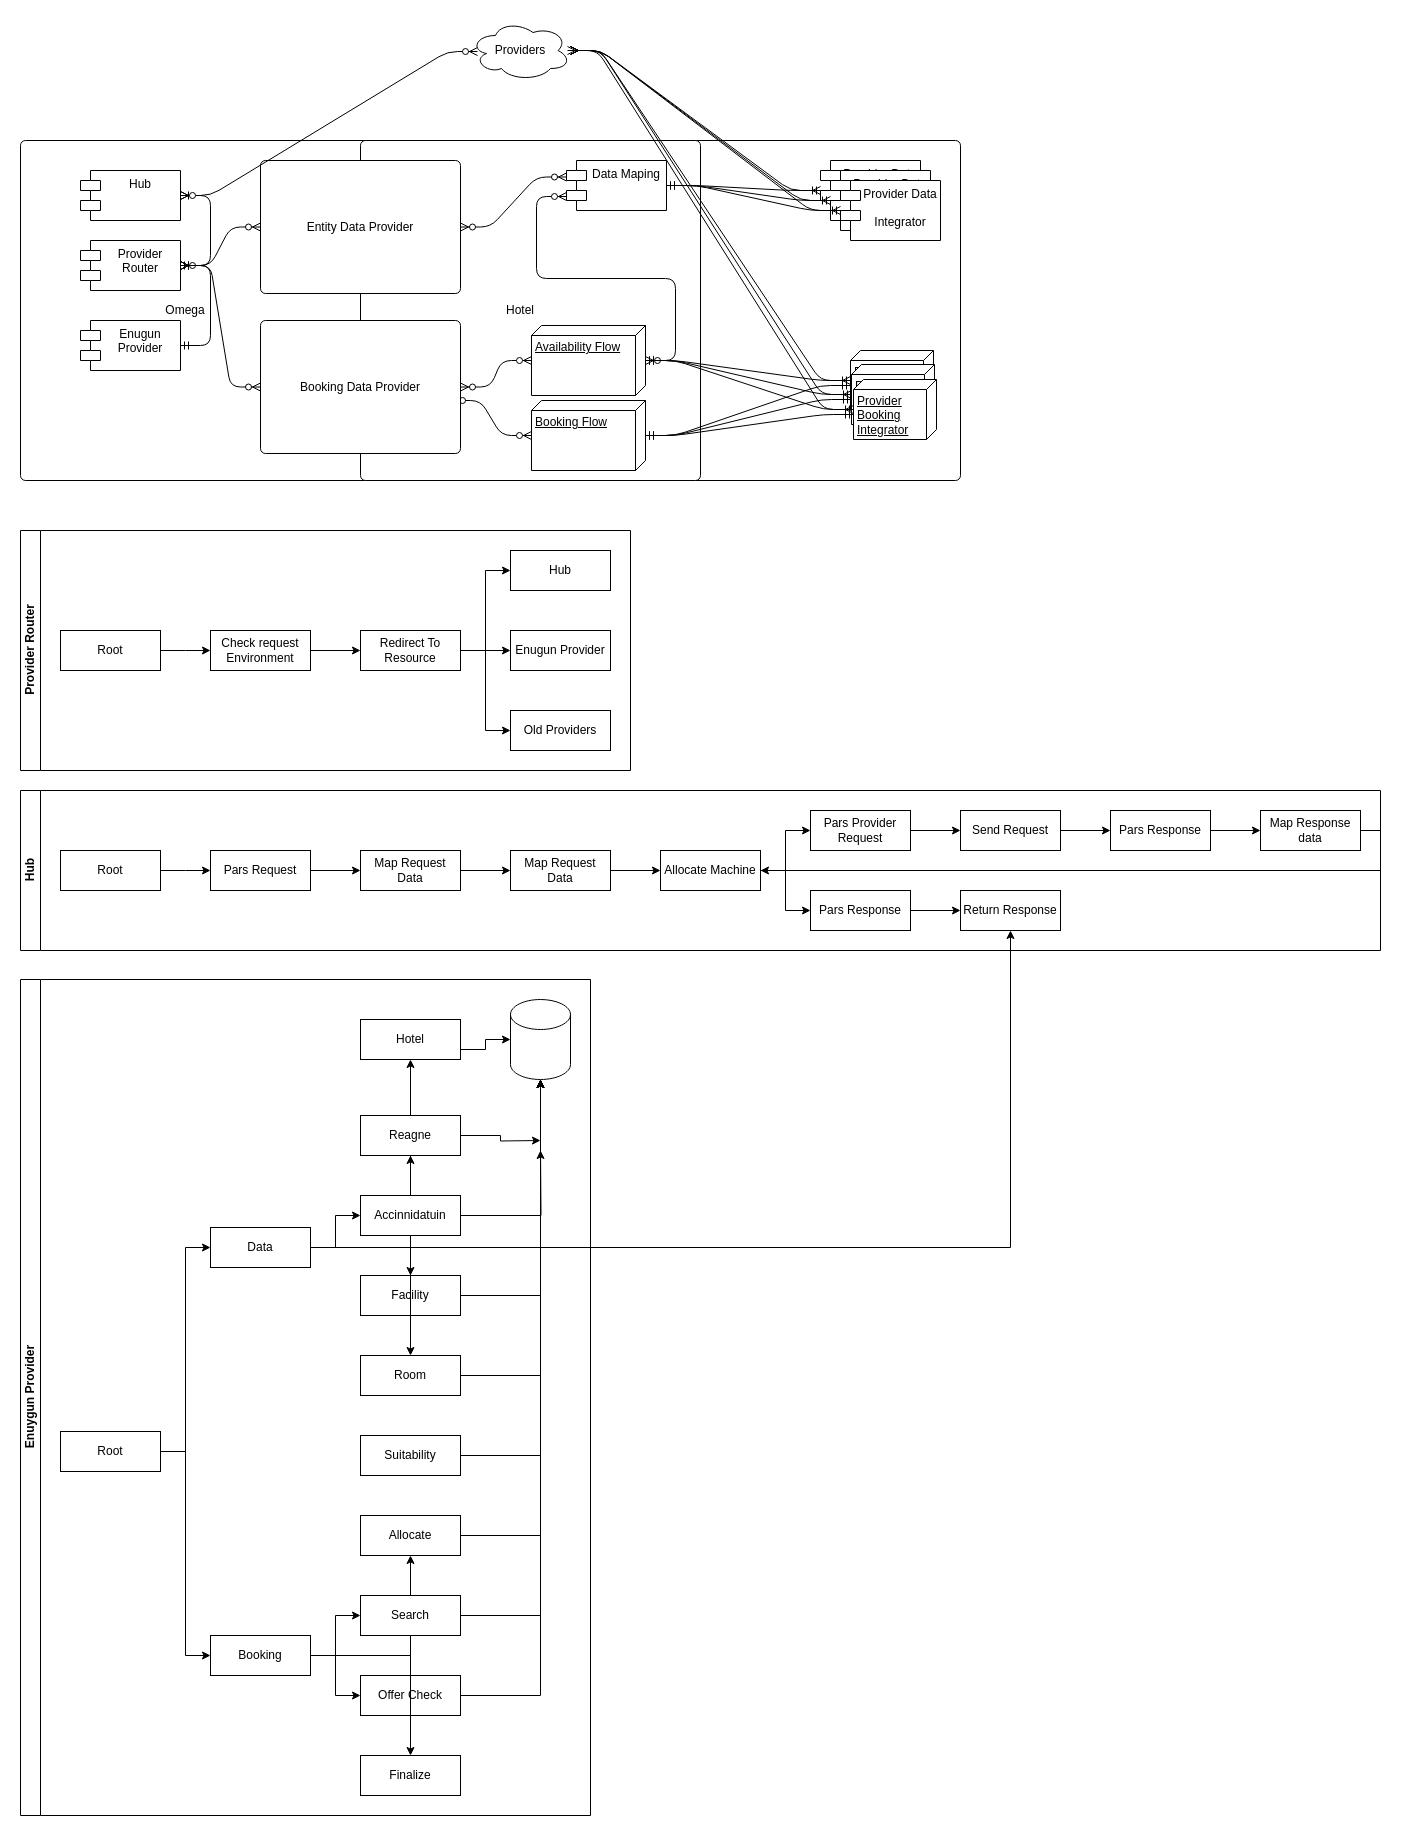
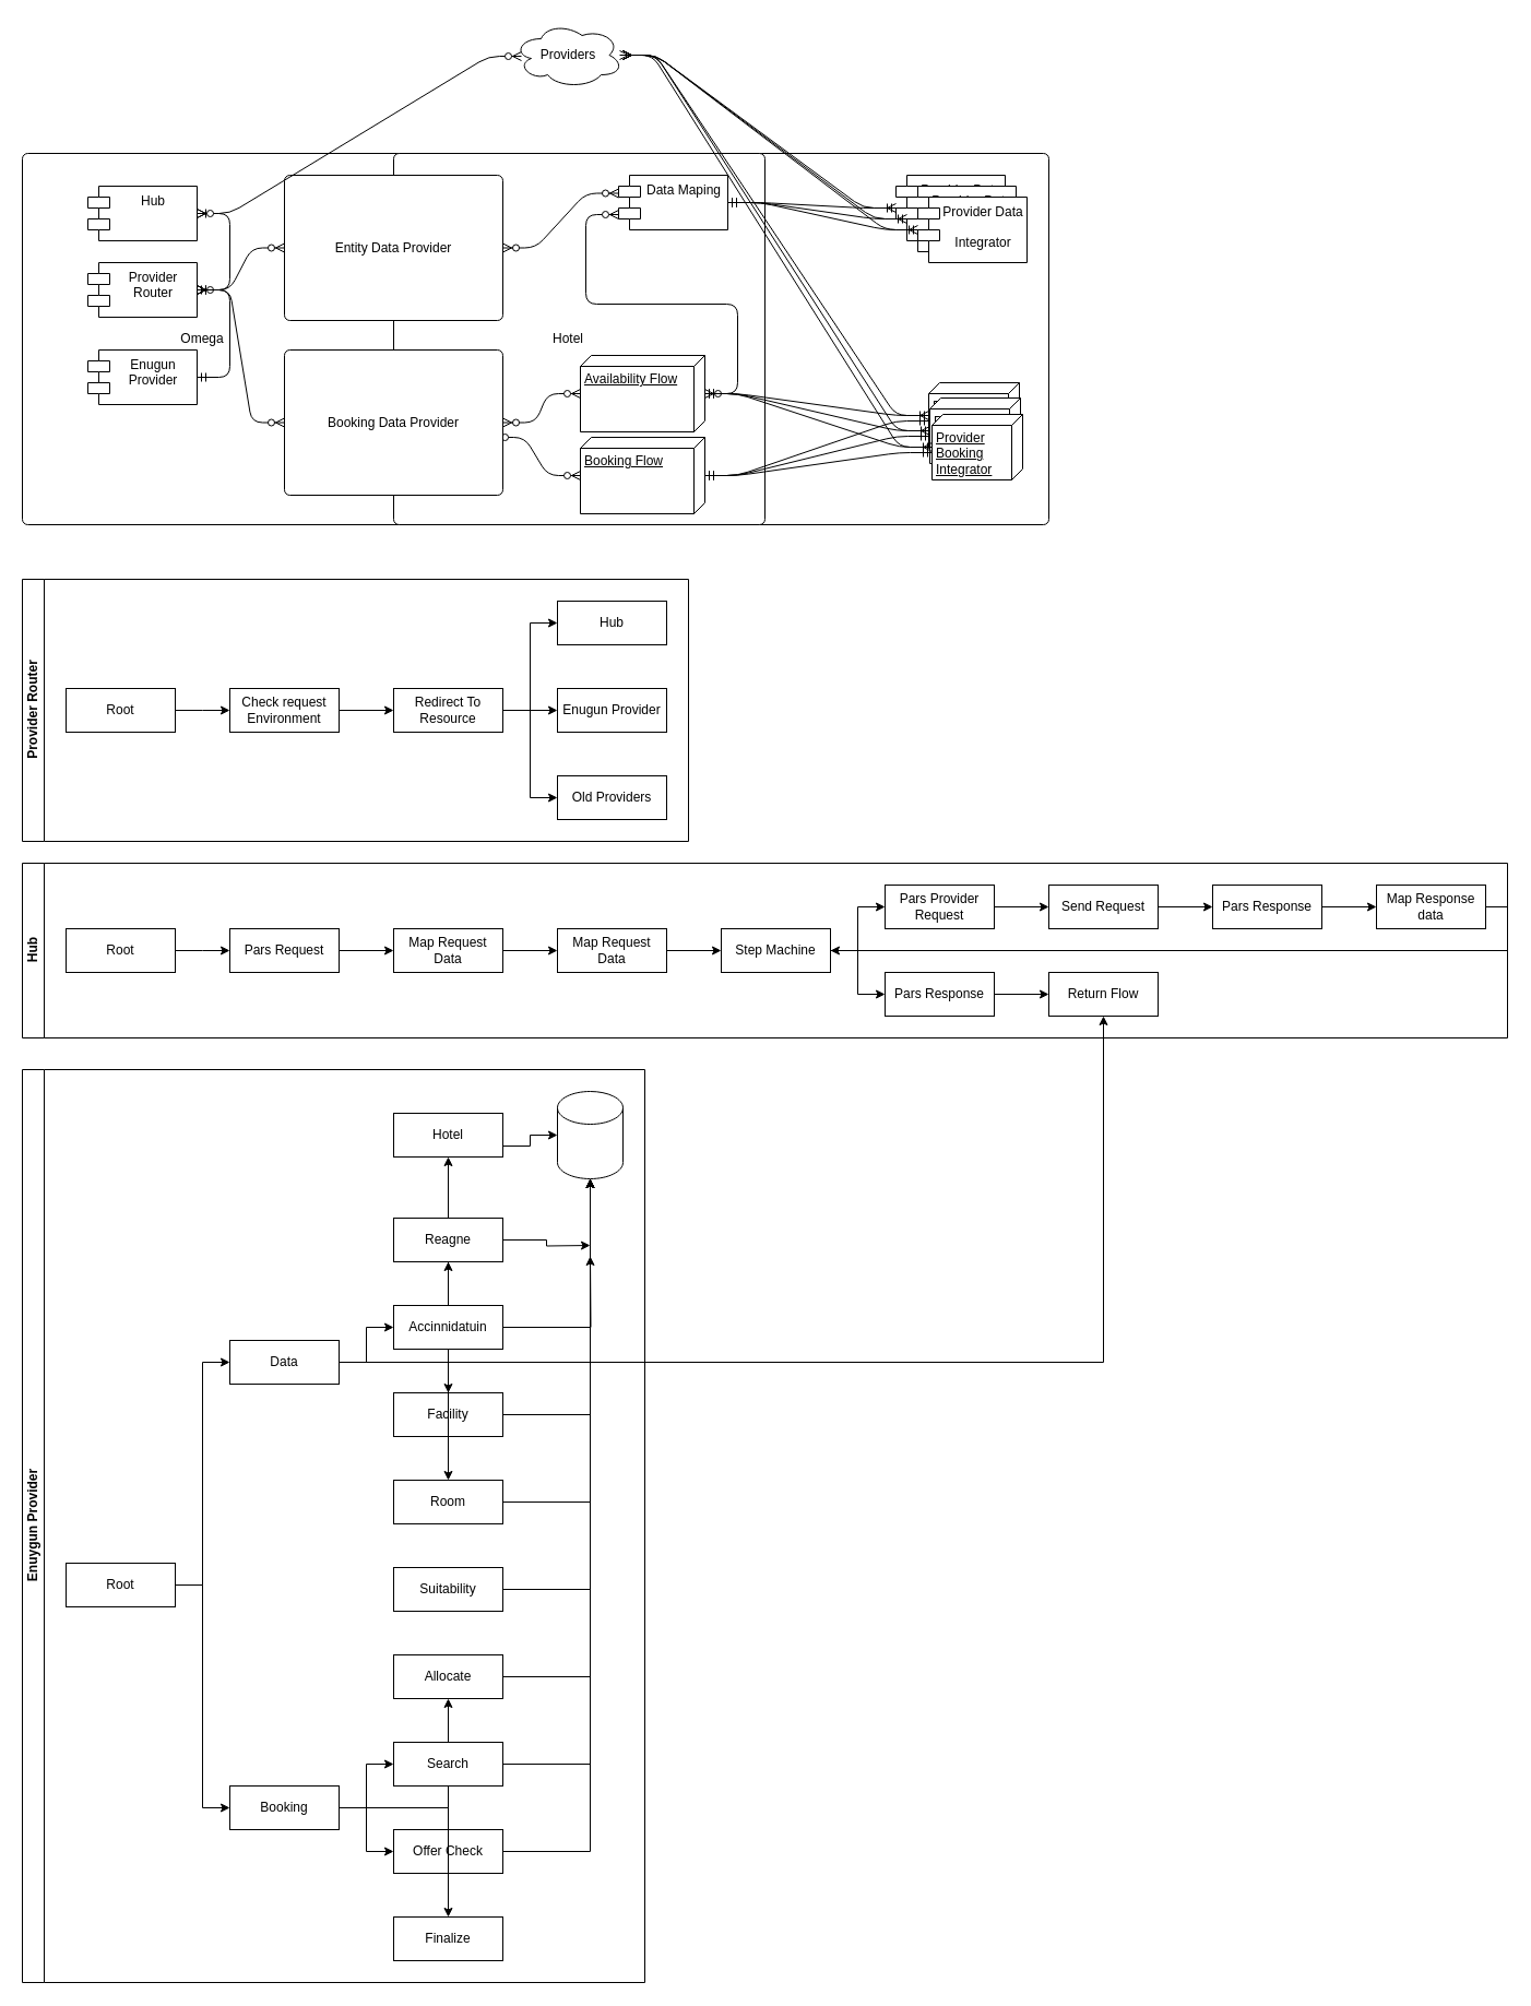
- <mxCell id="67" value="Allocate Machine " style="whiteSpace=wrap;html=1;" vertex="1" parent="59"><mxGeometry x="640" y="60" width="100" height="40" as="geometry" /></mxCell>
+ <mxCell id="67" value="Step Machine " style="whiteSpace=wrap;html=1;" vertex="1" parent="59"><mxGeometry x="640" y="60" width="100" height="40" as="geometry" /></mxCell>
- <mxCell id="81" value="Return Response" style="whiteSpace=wrap;html=1;" vertex="1" parent="59"><mxGeometry x="940" y="100" width="100" height="40" as="geometry" /></mxCell>
+ <mxCell id="81" value="Return Flow" style="whiteSpace=wrap;html=1;" vertex="1" parent="59"><mxGeometry x="940" y="100" width="100" height="40" as="geometry" /></mxCell>
